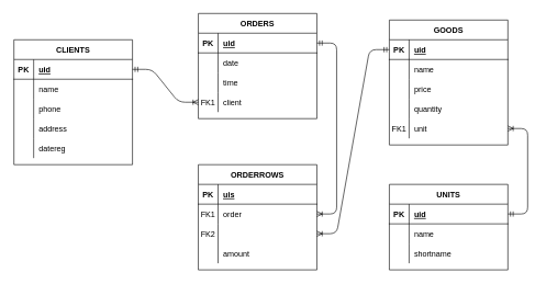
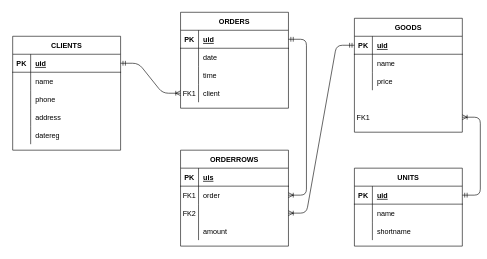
- <mxCell id="55" value="quantity" style="shape=partialRectangle;connectable=0;fillColor=none;top=0;left=0;bottom=0;right=0;align=left;spacingLeft=6;overflow=hidden;" vertex="1" parent="53"><mxGeometry x="30" width="150" height="30" as="geometry" /></mxCell>
- <mxCell id="58" value="unit" style="shape=partialRectangle;connectable=0;fillColor=none;top=0;left=0;bottom=0;right=0;align=left;spacingLeft=6;overflow=hidden;" vertex="1" parent="56"><mxGeometry x="30" width="150" height="30" as="geometry" /></mxCell>
